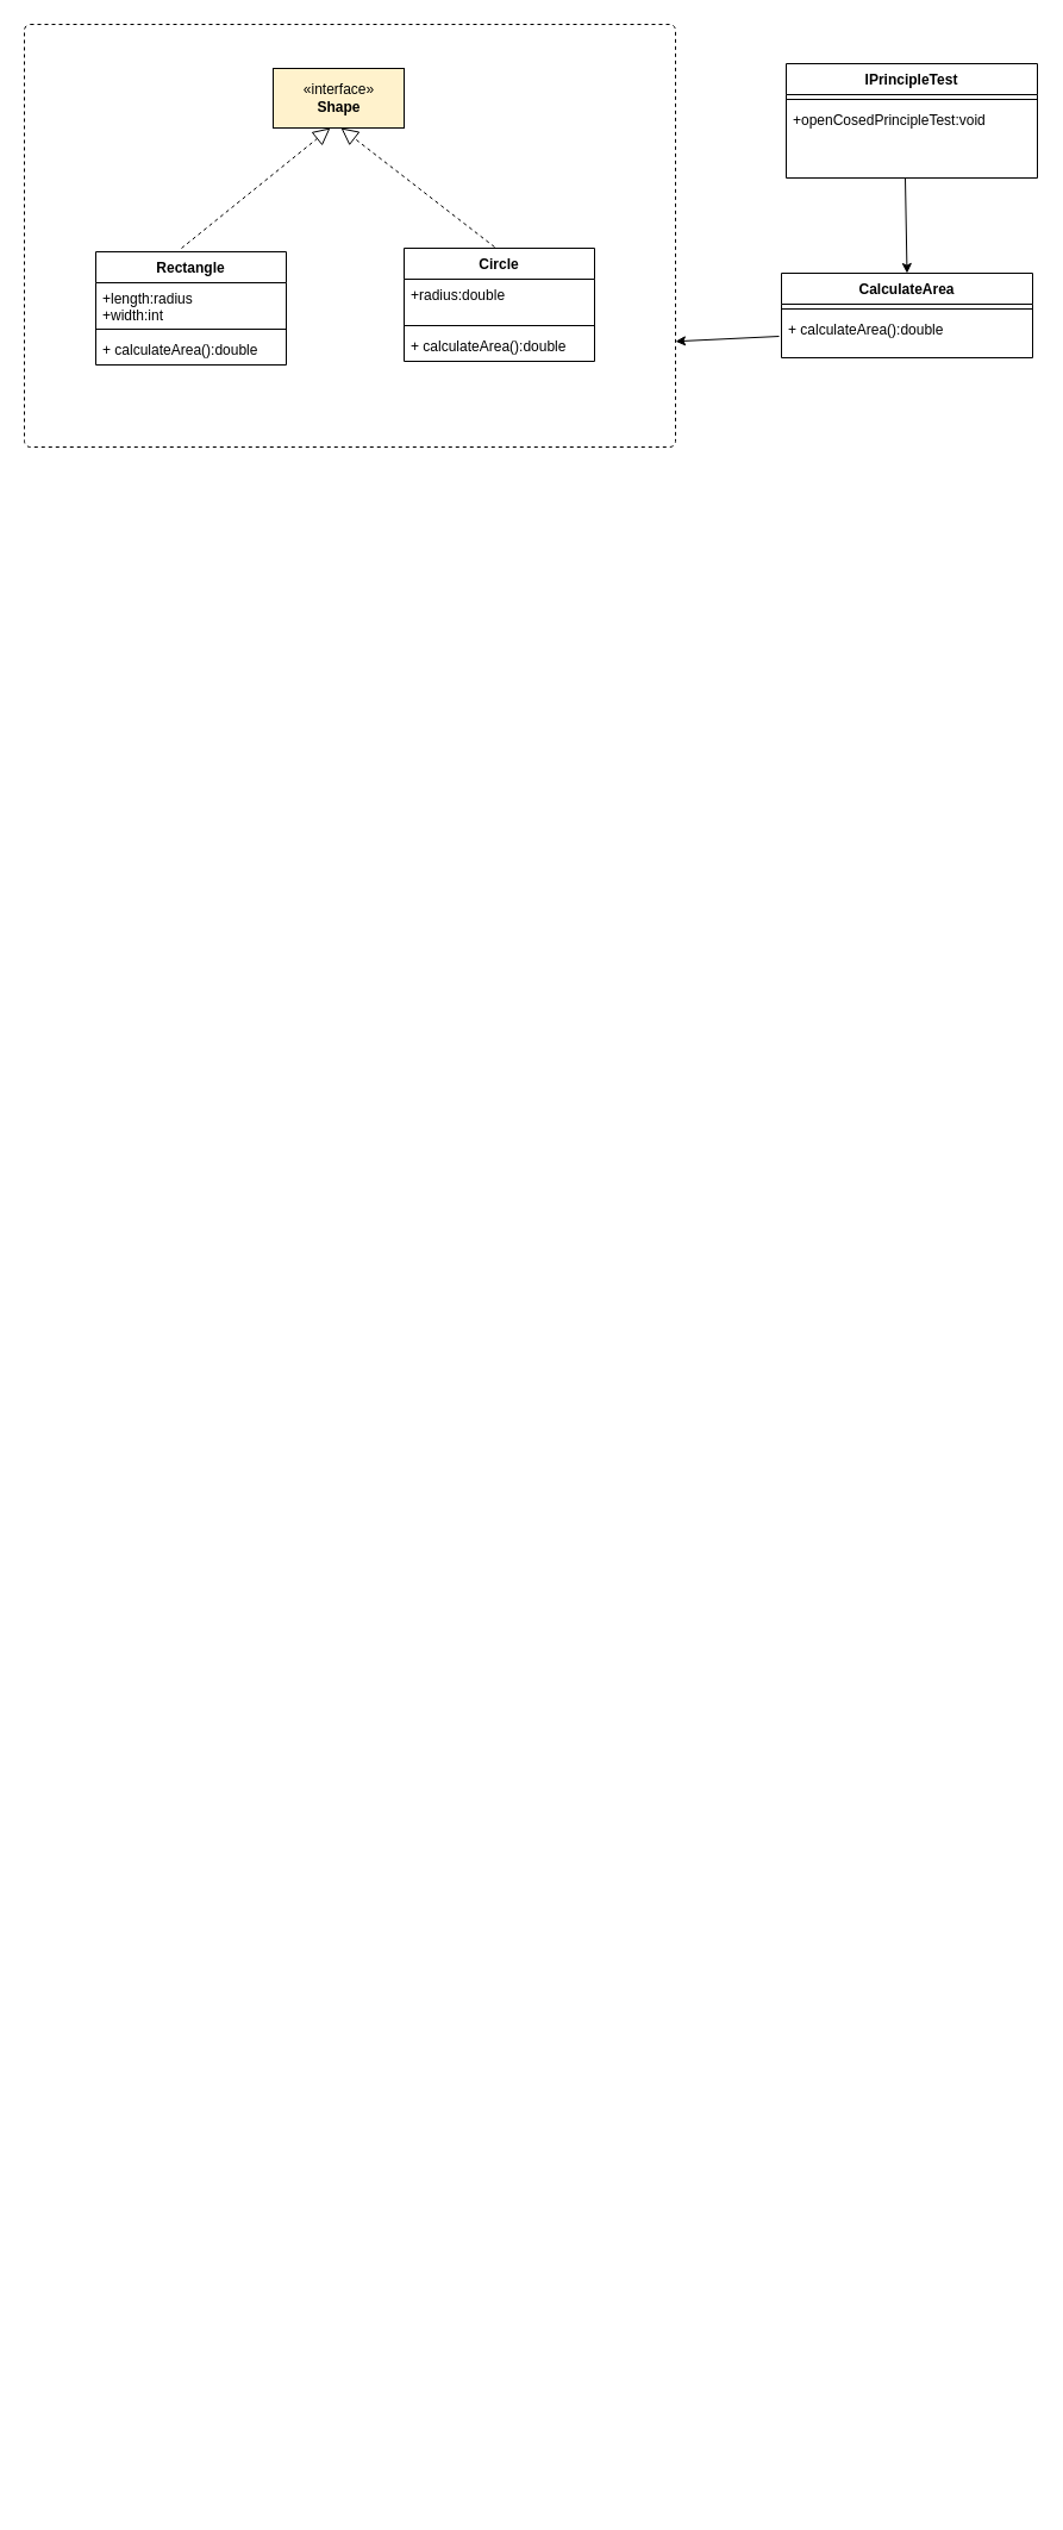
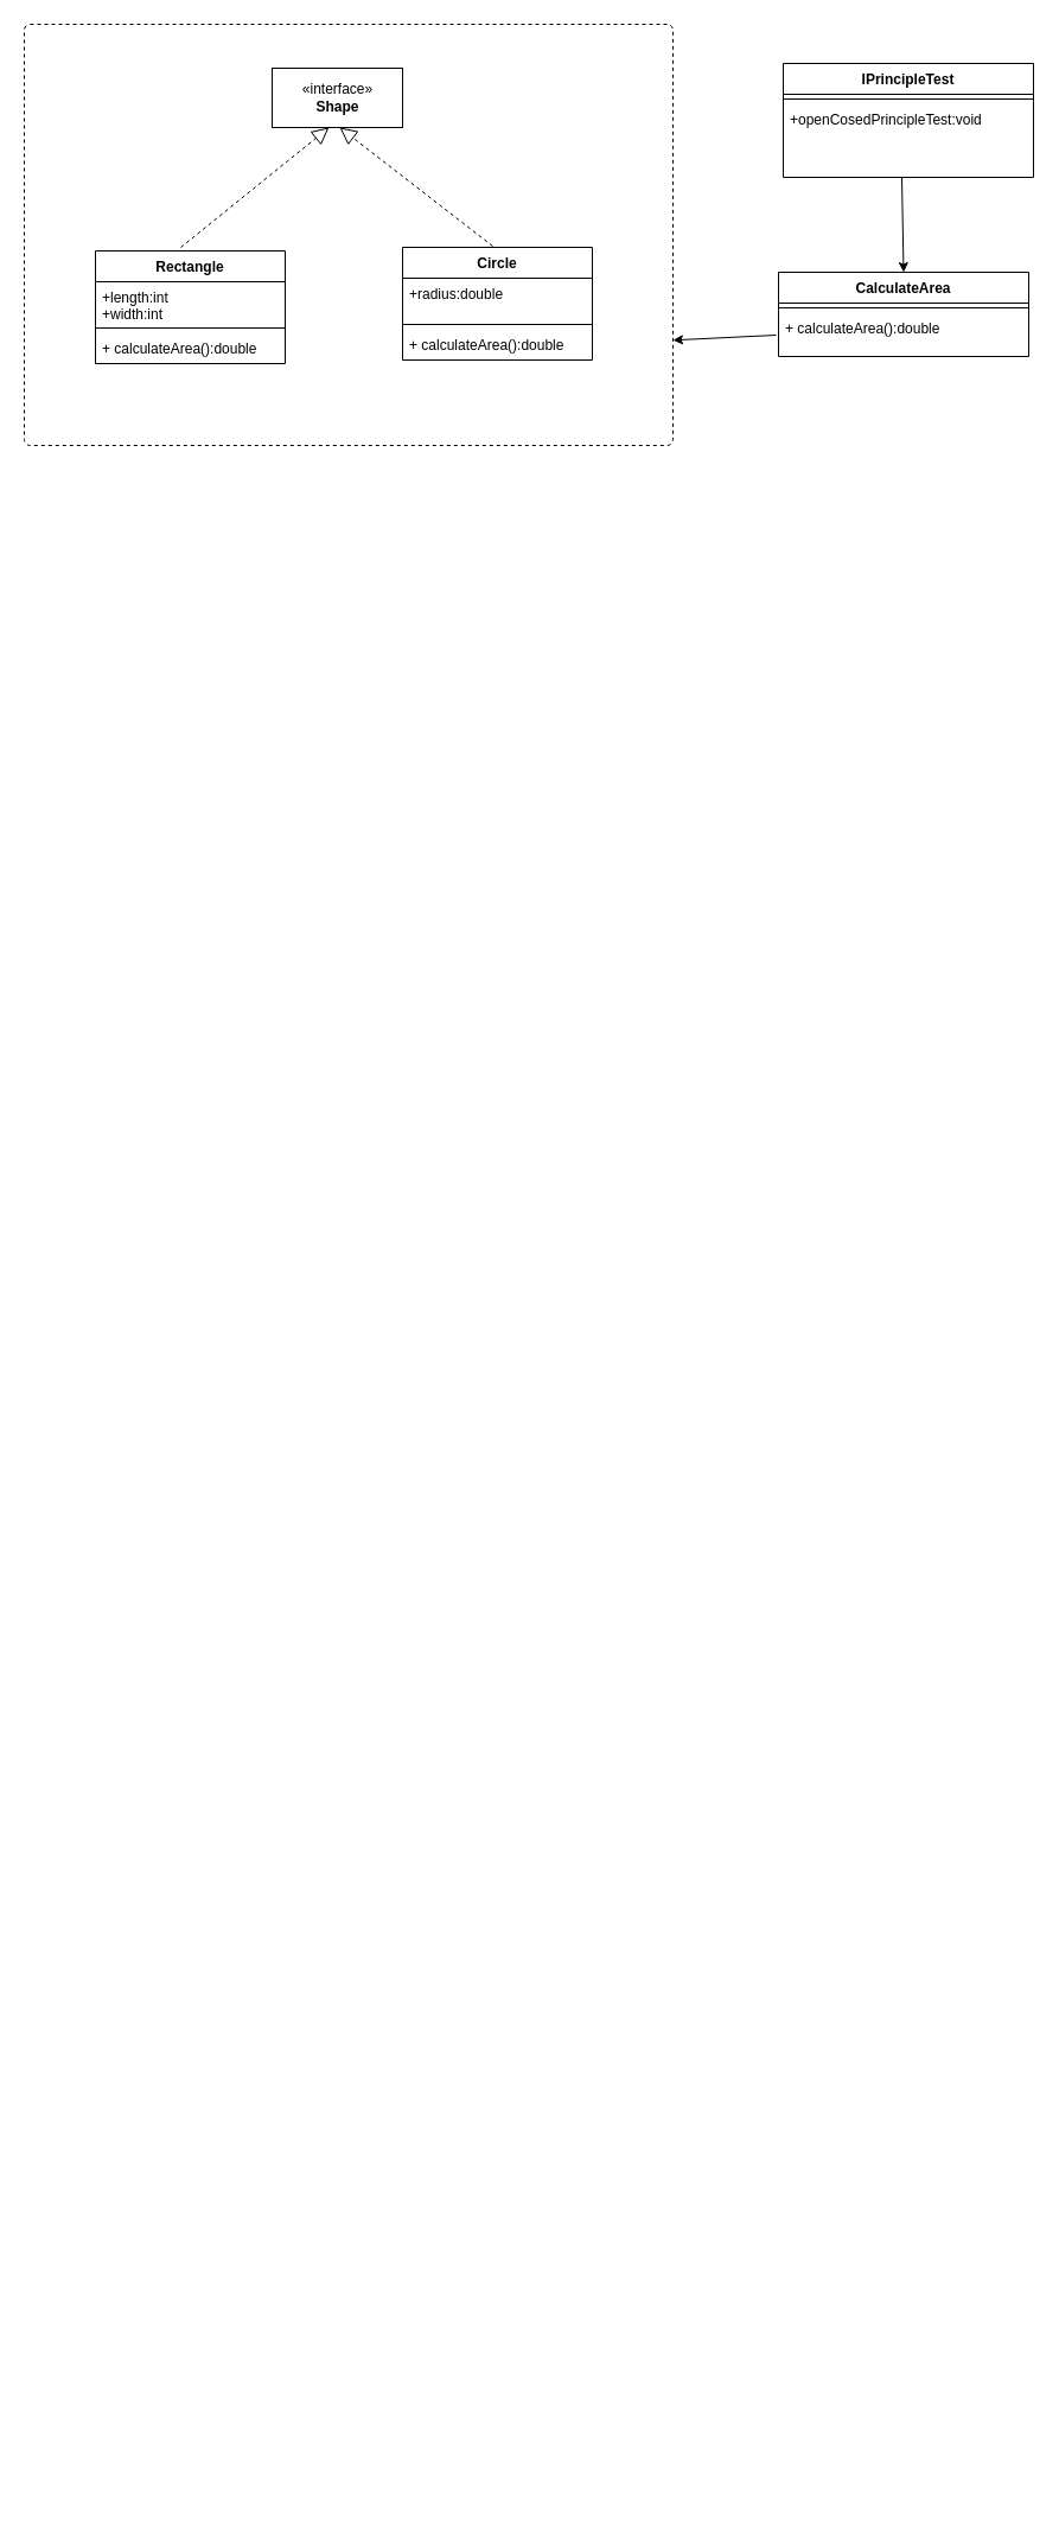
- <mxCell id="14" value="«interface»&lt;br&gt;&lt;b&gt;Shape&lt;/b&gt;" style="html=1;fillColor=#fff2cc;" vertex="1" parent="1"><mxGeometry x="229" y="57" width="110" height="50" as="geometry" /></mxCell>
+ <mxCell id="14" value="«interface»&lt;br&gt;&lt;b&gt;Shape&lt;/b&gt;" style="html=1;" vertex="1" parent="1"><mxGeometry x="229" y="57" width="110" height="50" as="geometry" /></mxCell>
- <mxCell id="16" value="+length:radius&#10;+width:int" style="text;strokeColor=none;fillColor=none;align=left;verticalAlign=top;spacingLeft=4;spacingRight=4;overflow=hidden;rotatable=0;points=[[0,0.5],[1,0.5]];portConstraint=eastwest;" vertex="1" parent="15"><mxGeometry y="26" width="160" height="35" as="geometry" /></mxCell>
+ <mxCell id="16" value="+length:int&#10;+width:int" style="text;strokeColor=none;fillColor=none;align=left;verticalAlign=top;spacingLeft=4;spacingRight=4;overflow=hidden;rotatable=0;points=[[0,0.5],[1,0.5]];portConstraint=eastwest;" vertex="1" parent="15"><mxGeometry y="26" width="160" height="35" as="geometry" /></mxCell>
